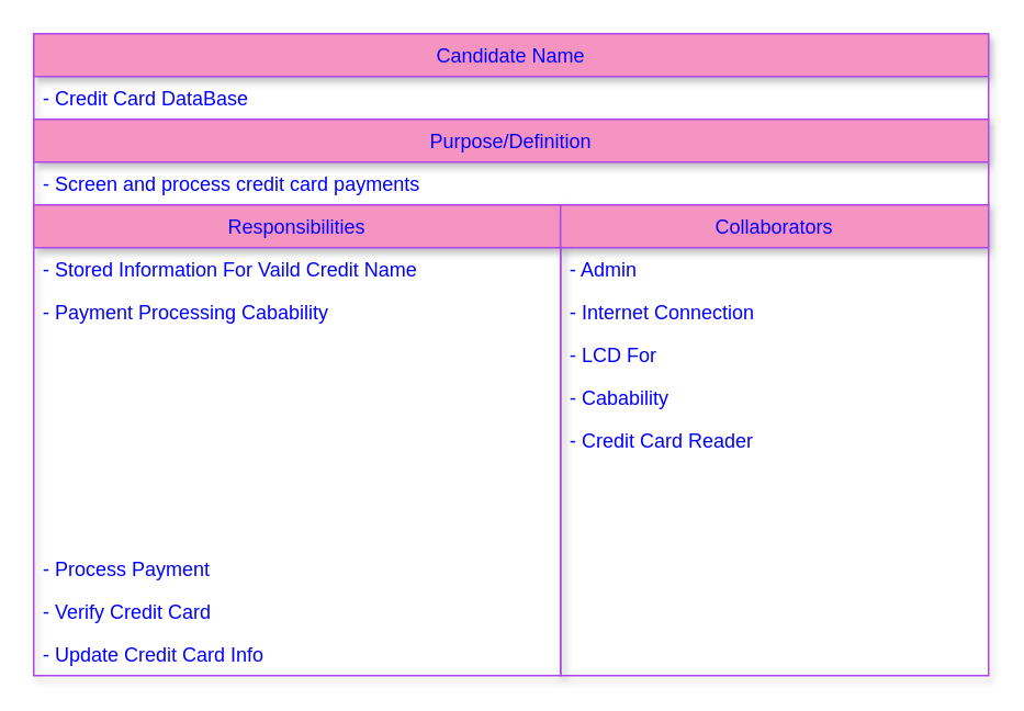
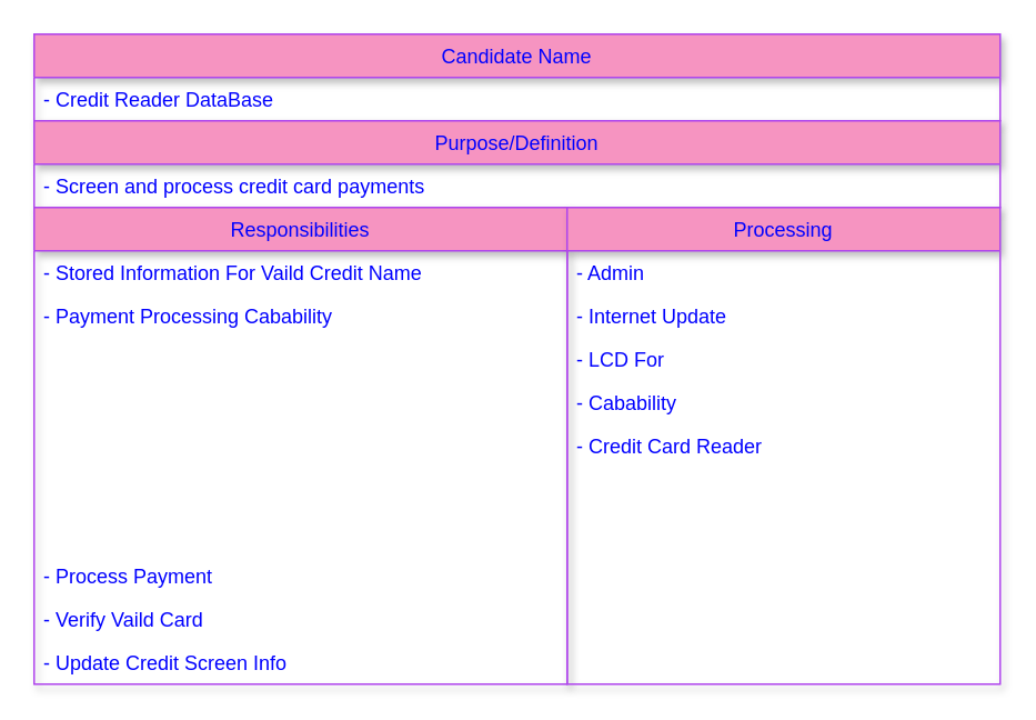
- <mxCell id="3" value="- Credit Card DataBase" style="text;strokeColor=none;fillColor=none;align=left;verticalAlign=top;spacingLeft=4;spacingRight=4;overflow=hidden;rotatable=0;points=[[0,0.5],[1,0.5]];portConstraint=eastwest;fontColor=#0000FF;shadow=1;" vertex="1" parent="2"><mxGeometry y="26" width="580" height="26" as="geometry" /></mxCell>
+ <mxCell id="3" value="- Credit Reader DataBase" style="text;strokeColor=none;fillColor=none;align=left;verticalAlign=top;spacingLeft=4;spacingRight=4;overflow=hidden;rotatable=0;points=[[0,0.5],[1,0.5]];portConstraint=eastwest;fontColor=#0000FF;shadow=1;" vertex="1" parent="2"><mxGeometry y="26" width="580" height="26" as="geometry" /></mxCell>
- <mxCell id="17" value="Collaborators" style="swimlane;fontStyle=0;childLayout=stackLayout;horizontal=1;startSize=26;horizontalStack=0;resizeParent=1;resizeParentMax=0;resizeLast=0;collapsible=1;marginBottom=0;rounded=0;sketch=0;strokeColor=#AF45ED;fillColor=#F694C1;fontColor=#0000FF;shadow=1;" vertex="1" parent="1"><mxGeometry x="340" y="124" width="260" height="286" as="geometry" /></mxCell>
+ <mxCell id="17" value="Processing" style="swimlane;fontStyle=0;childLayout=stackLayout;horizontal=1;startSize=26;horizontalStack=0;resizeParent=1;resizeParentMax=0;resizeLast=0;collapsible=1;marginBottom=0;rounded=0;sketch=0;strokeColor=#AF45ED;fillColor=#F694C1;fontColor=#0000FF;shadow=1;" vertex="1" parent="1"><mxGeometry x="340" y="124" width="260" height="286" as="geometry" /></mxCell>
- <mxCell id="19" value="- Internet Connection" style="text;strokeColor=none;fillColor=none;align=left;verticalAlign=top;spacingLeft=4;spacingRight=4;overflow=hidden;rotatable=0;points=[[0,0.5],[1,0.5]];portConstraint=eastwest;fontColor=#0000FF;shadow=1;" vertex="1" parent="17"><mxGeometry y="52" width="260" height="26" as="geometry" /></mxCell>
+ <mxCell id="19" value="- Internet Update" style="text;strokeColor=none;fillColor=none;align=left;verticalAlign=top;spacingLeft=4;spacingRight=4;overflow=hidden;rotatable=0;points=[[0,0.5],[1,0.5]];portConstraint=eastwest;fontColor=#0000FF;shadow=1;" vertex="1" parent="17"><mxGeometry y="52" width="260" height="26" as="geometry" /></mxCell>
- <mxCell id="15" value="- Verify Credit Card" style="text;strokeColor=none;fillColor=none;align=left;verticalAlign=top;spacingLeft=4;spacingRight=4;overflow=hidden;rotatable=0;points=[[0,0.5],[1,0.5]];portConstraint=eastwest;fontColor=#0000FF;shadow=1;" vertex="1" parent="6"><mxGeometry y="234" width="320" height="26" as="geometry" /></mxCell>
+ <mxCell id="15" value="- Verify Vaild Card" style="text;strokeColor=none;fillColor=none;align=left;verticalAlign=top;spacingLeft=4;spacingRight=4;overflow=hidden;rotatable=0;points=[[0,0.5],[1,0.5]];portConstraint=eastwest;fontColor=#0000FF;shadow=1;" vertex="1" parent="6"><mxGeometry y="234" width="320" height="26" as="geometry" /></mxCell>
- <mxCell id="16" value="- Update Credit Card Info" style="text;strokeColor=none;fillColor=none;align=left;verticalAlign=top;spacingLeft=4;spacingRight=4;overflow=hidden;rotatable=0;points=[[0,0.5],[1,0.5]];portConstraint=eastwest;fontColor=#0000FF;shadow=1;" vertex="1" parent="6"><mxGeometry y="260" width="320" height="26" as="geometry" /></mxCell>
+ <mxCell id="16" value="- Update Credit Screen Info" style="text;strokeColor=none;fillColor=none;align=left;verticalAlign=top;spacingLeft=4;spacingRight=4;overflow=hidden;rotatable=0;points=[[0,0.5],[1,0.5]];portConstraint=eastwest;fontColor=#0000FF;shadow=1;" vertex="1" parent="6"><mxGeometry y="260" width="320" height="26" as="geometry" /></mxCell>
